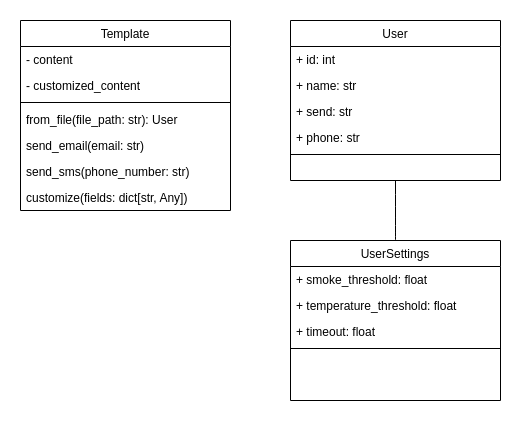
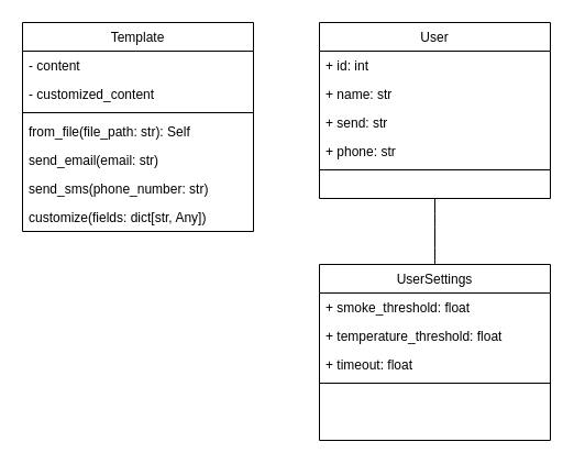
- <mxCell id="12" value="from_file(file_path: str): User" style="text;align=left;verticalAlign=top;spacingLeft=4;spacingRight=4;overflow=hidden;rotatable=0;points=[[0,0.5],[1,0.5]];portConstraint=eastwest;" vertex="1" parent="8"><mxGeometry y="86" width="210" height="26" as="geometry" /></mxCell>
+ <mxCell id="12" value="from_file(file_path: str): Self" style="text;align=left;verticalAlign=top;spacingLeft=4;spacingRight=4;overflow=hidden;rotatable=0;points=[[0,0.5],[1,0.5]];portConstraint=eastwest;" vertex="1" parent="8"><mxGeometry y="86" width="210" height="26" as="geometry" /></mxCell>
